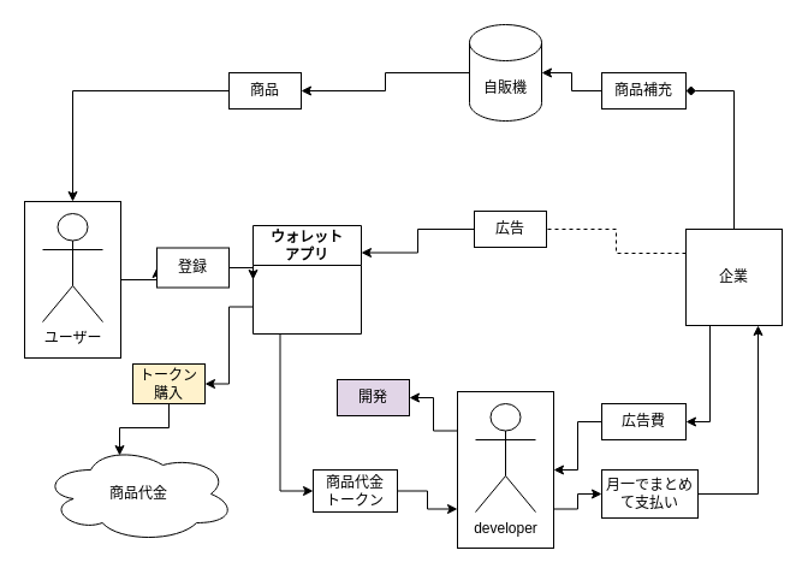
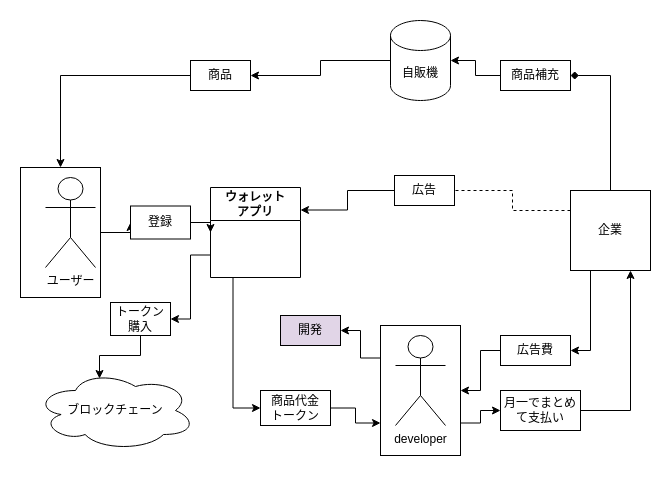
- <mxCell id="7" value="ユーザー" style="shape=umlActor;verticalLabelPosition=bottom;verticalAlign=top;html=1;outlineConnect=0;" vertex="1" parent="1"><mxGeometry x="35" y="177" width="50" height="90" as="geometry" /></mxCell>
+ <mxCell id="7" value="ユーザー" style="shape=umlActor;verticalLabelPosition=bottom;verticalAlign=top;html=1;outlineConnect=0;" vertex="1" parent="1"><mxGeometry x="45" y="177" width="50" height="90" as="geometry" /></mxCell>
- <mxCell id="35" value="トークン&lt;br&gt;購入" style="rounded=0;whiteSpace=wrap;html=1;fillColor=#fff2cc;" vertex="1" parent="1"><mxGeometry x="110" y="302" width="60" height="33" as="geometry" /></mxCell>
+ <mxCell id="35" value="トークン&lt;br&gt;購入" style="rounded=0;whiteSpace=wrap;html=1;" vertex="1" parent="1"><mxGeometry x="110" y="302" width="60" height="33" as="geometry" /></mxCell>
- <mxCell id="33" value="商品代金" style="ellipse;shape=cloud;whiteSpace=wrap;html=1;" vertex="1" parent="1"><mxGeometry x="35" y="370" width="160" height="80" as="geometry" /></mxCell>
+ <mxCell id="33" value="ブロックチェーン" style="ellipse;shape=cloud;whiteSpace=wrap;html=1;" vertex="1" parent="1"><mxGeometry x="35" y="370" width="160" height="80" as="geometry" /></mxCell>
